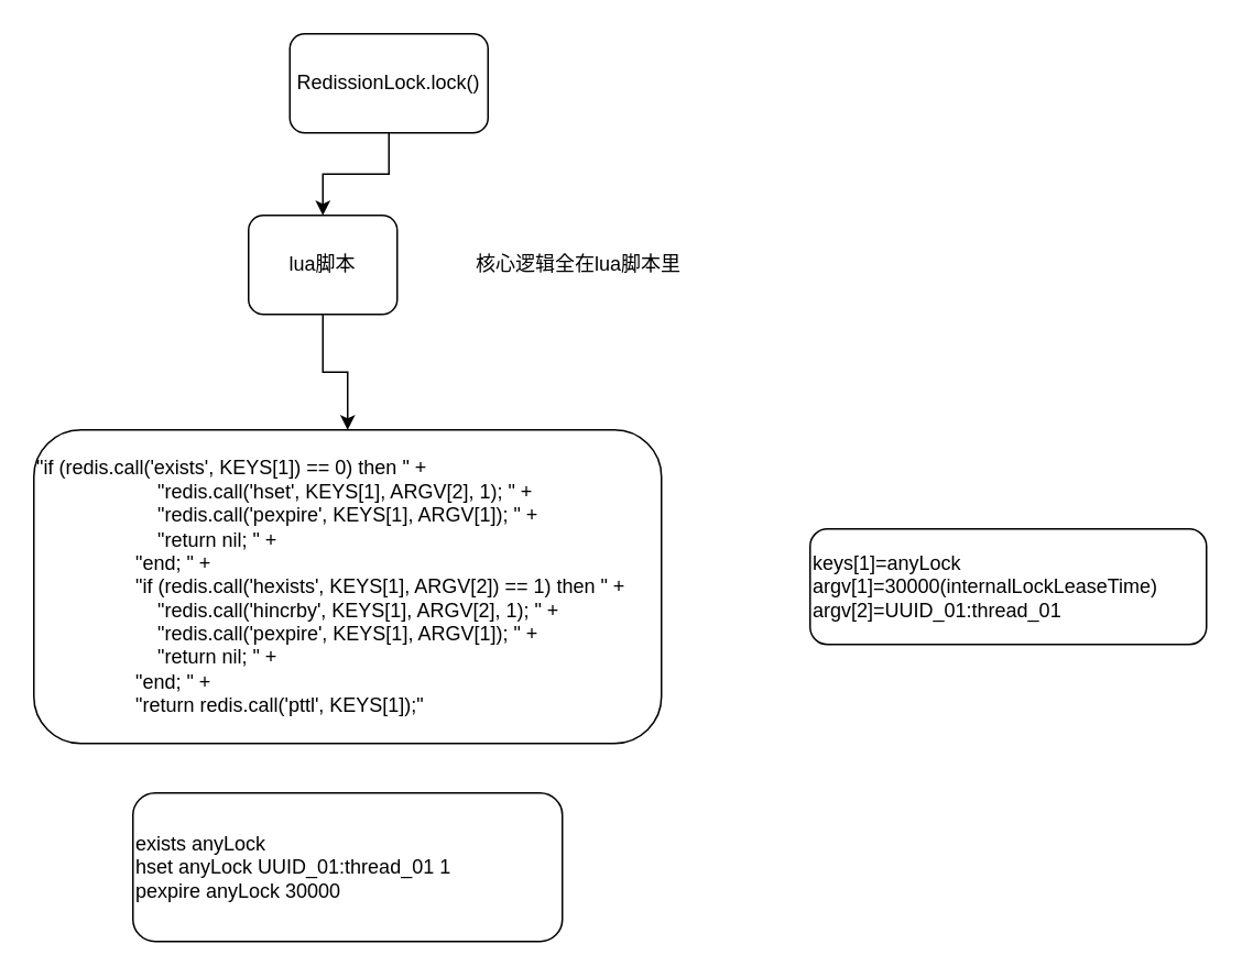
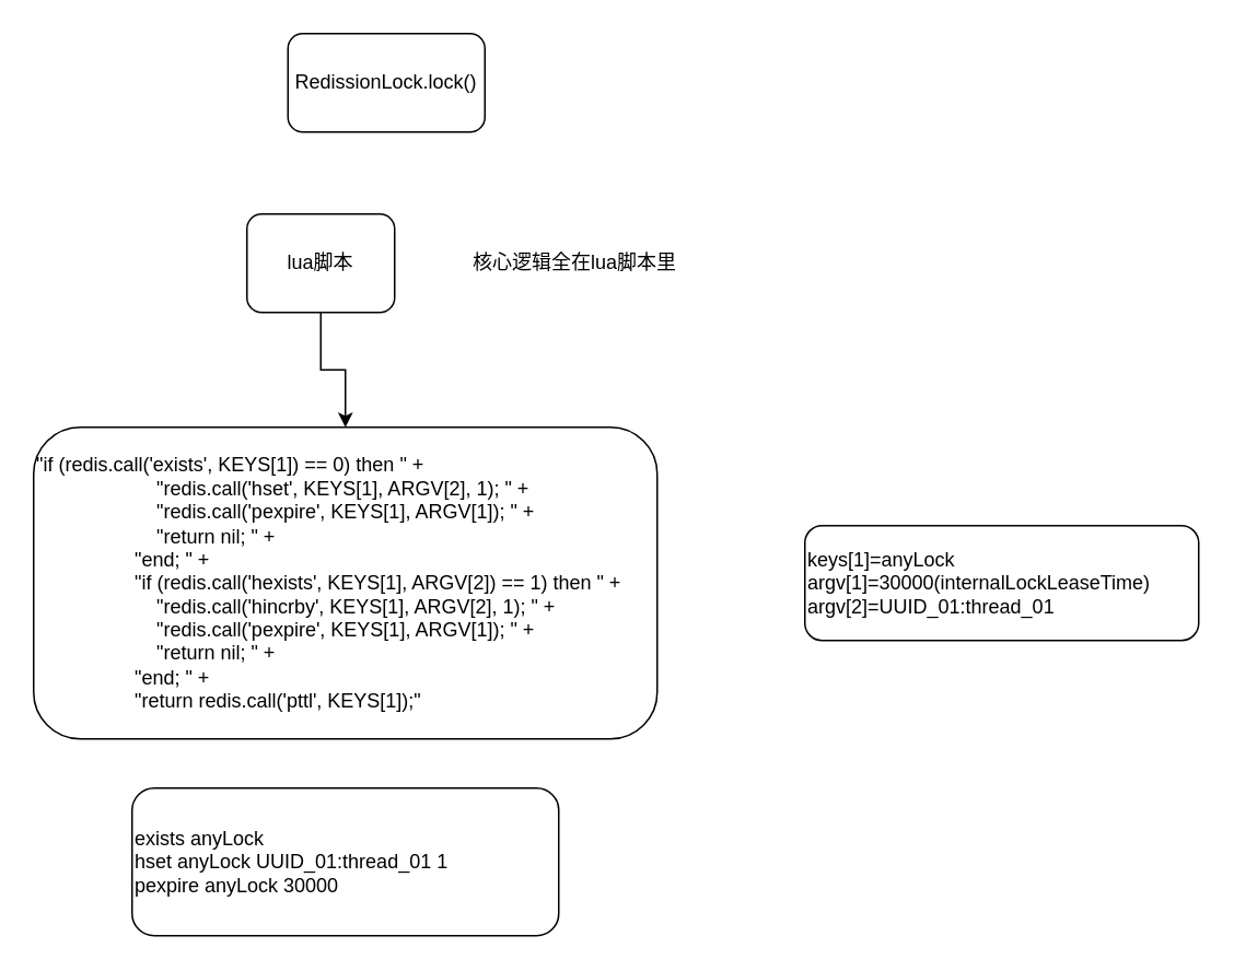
- <mxCell id="2" style="edgeStyle=orthogonalEdgeStyle;rounded=0;orthogonalLoop=1;jettySize=auto;html=1;entryX=0.5;entryY=0;entryDx=0;entryDy=0;" edge="1" parent="1" source="3" target="5"><mxGeometry relative="1" as="geometry" /></mxCell>
